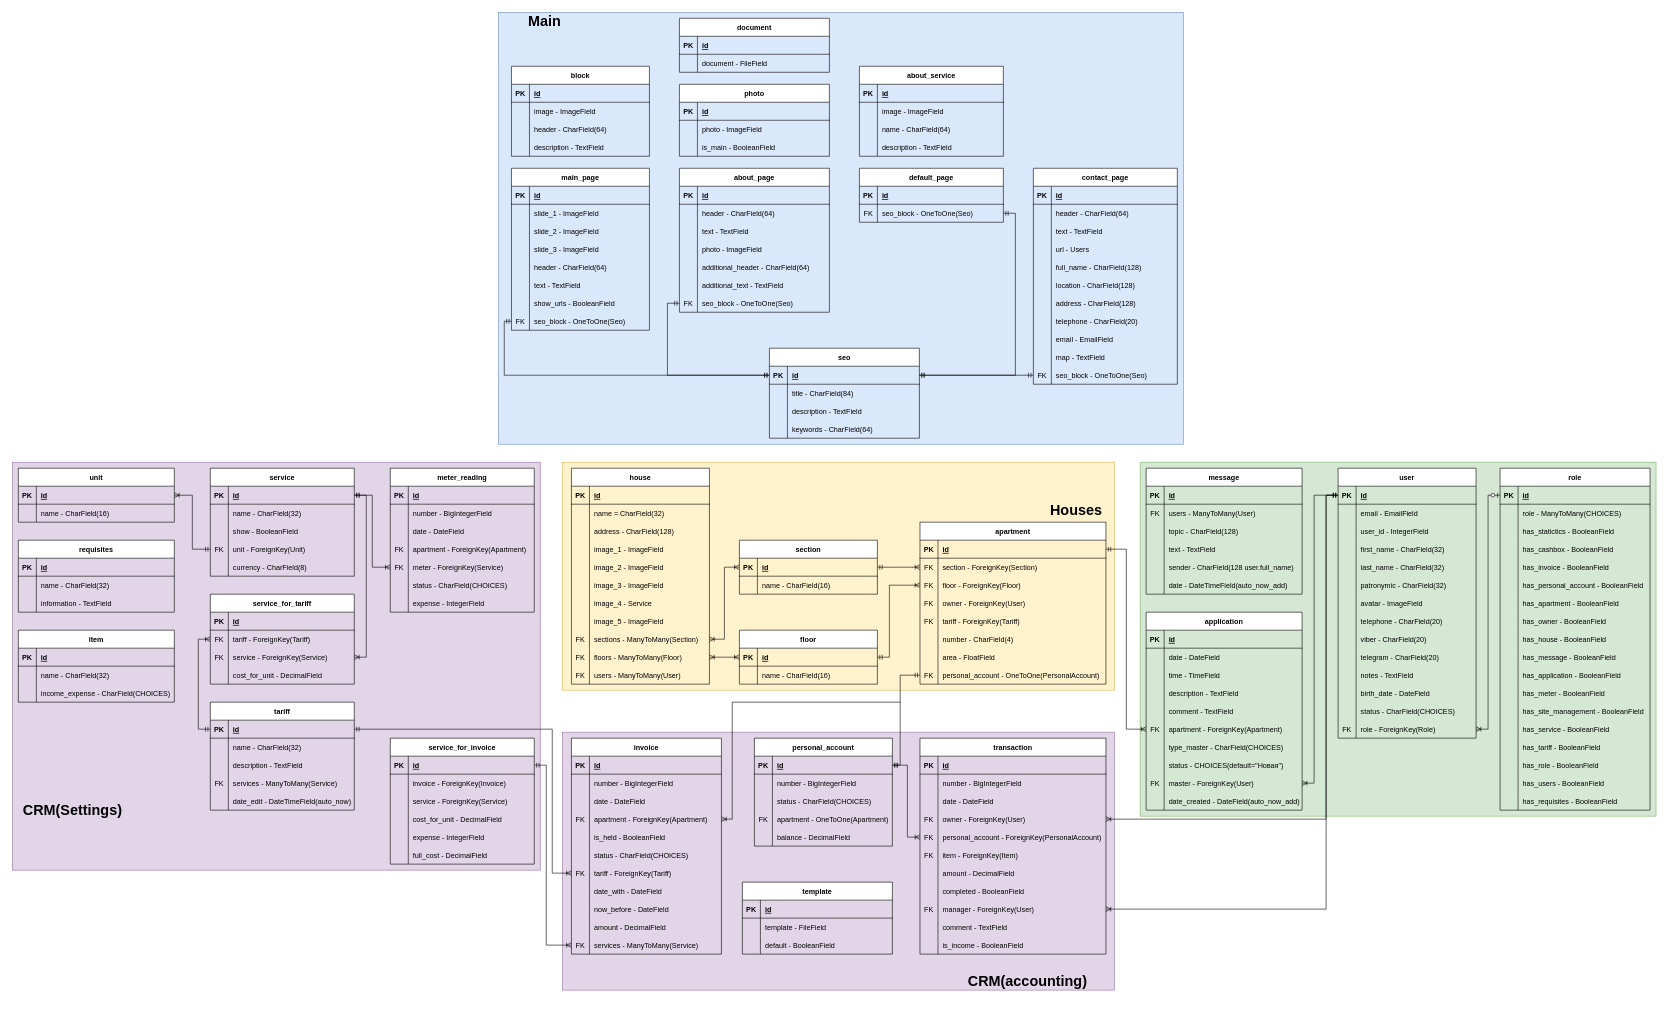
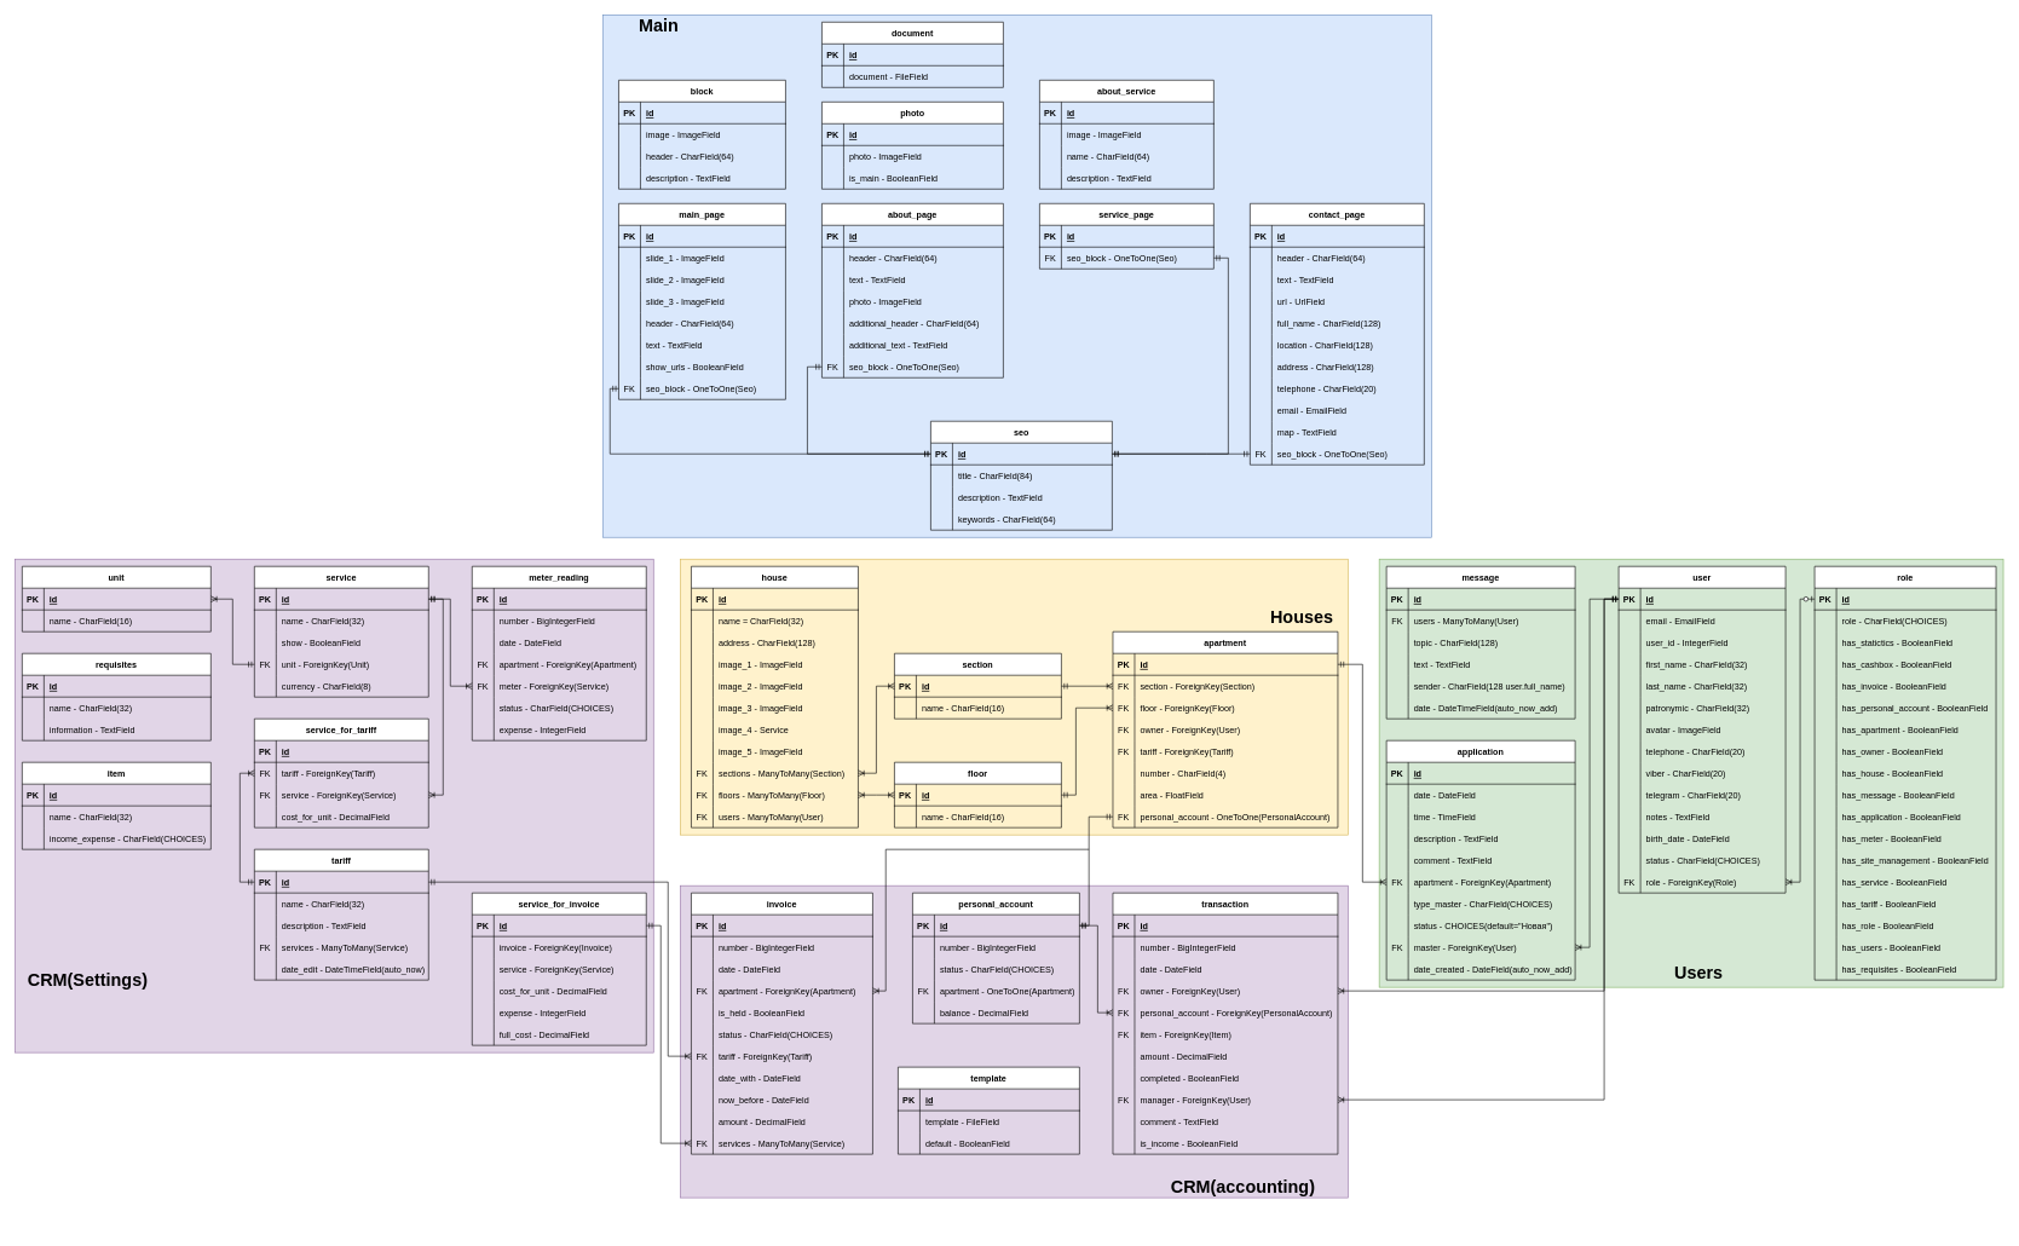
- <mxCell id="355" value="default_page" style="shape=table;startSize=30;container=1;collapsible=1;childLayout=tableLayout;fixedRows=1;rowLines=0;fontStyle=1;align=center;resizeLast=1;" parent="1" vertex="1"><mxGeometry x="1432" y="280" width="240" height="90" as="geometry" /></mxCell>
+ <mxCell id="355" value="service_page" style="shape=table;startSize=30;container=1;collapsible=1;childLayout=tableLayout;fixedRows=1;rowLines=0;fontStyle=1;align=center;resizeLast=1;" parent="1" vertex="1"><mxGeometry x="1432" y="280" width="240" height="90" as="geometry" /></mxCell>
- <mxCell id="374" value="url - Users" style="shape=partialRectangle;connectable=0;fillColor=none;top=0;left=0;bottom=0;right=0;align=left;spacingLeft=6;overflow=hidden;" parent="372" vertex="1"><mxGeometry x="30" width="210" height="30" as="geometry"><mxRectangle width="210" height="30" as="alternateBounds" /></mxGeometry></mxCell>
+ <mxCell id="374" value="url - UrlField" style="shape=partialRectangle;connectable=0;fillColor=none;top=0;left=0;bottom=0;right=0;align=left;spacingLeft=6;overflow=hidden;" parent="372" vertex="1"><mxGeometry x="30" width="210" height="30" as="geometry"><mxRectangle width="210" height="30" as="alternateBounds" /></mxGeometry></mxCell>
- <mxCell id="427" value="role - ManyToMany(CHOICES)" style="shape=partialRectangle;connectable=0;fillColor=none;top=0;left=0;bottom=0;right=0;align=left;spacingLeft=6;overflow=hidden;" parent="425" vertex="1"><mxGeometry x="30" width="220" height="30" as="geometry"><mxRectangle width="220" height="30" as="alternateBounds" /></mxGeometry></mxCell>
+ <mxCell id="427" value="role - CharField(CHOICES)" style="shape=partialRectangle;connectable=0;fillColor=none;top=0;left=0;bottom=0;right=0;align=left;spacingLeft=6;overflow=hidden;" parent="425" vertex="1"><mxGeometry x="30" width="220" height="30" as="geometry"><mxRectangle width="220" height="30" as="alternateBounds" /></mxGeometry></mxCell>
+ <mxCell id="567" value="&lt;b&gt;&lt;font style=&quot;font-size: 24px;&quot;&gt;Users&lt;/font&gt;&lt;/b&gt;" style="text;html=1;align=center;verticalAlign=middle;resizable=0;points=[];autosize=1;strokeColor=none;fillColor=none;" parent="1" vertex="1"><mxGeometry x="2300" y="1330" width="80" height="20" as="geometry" /></mxCell>
